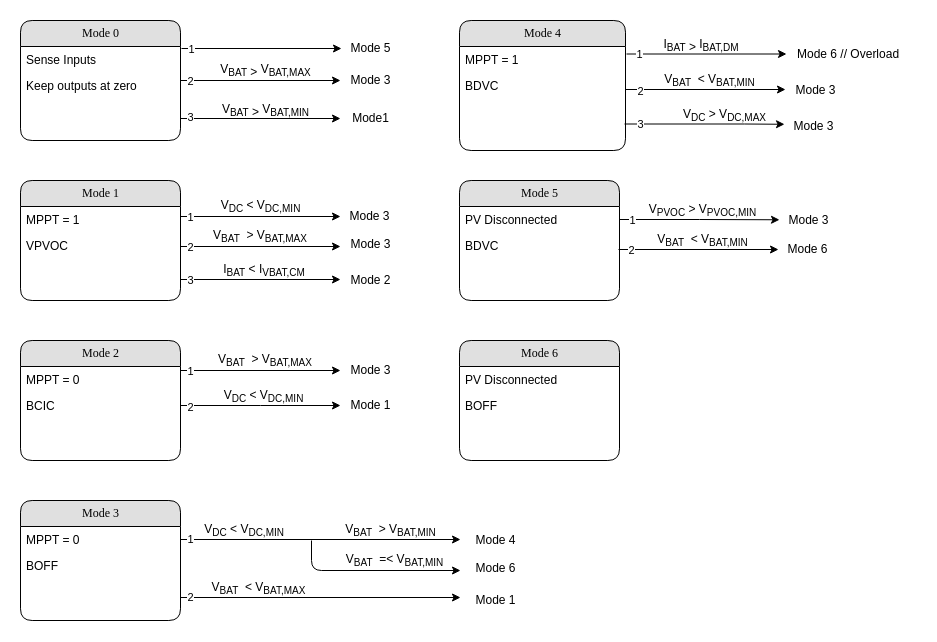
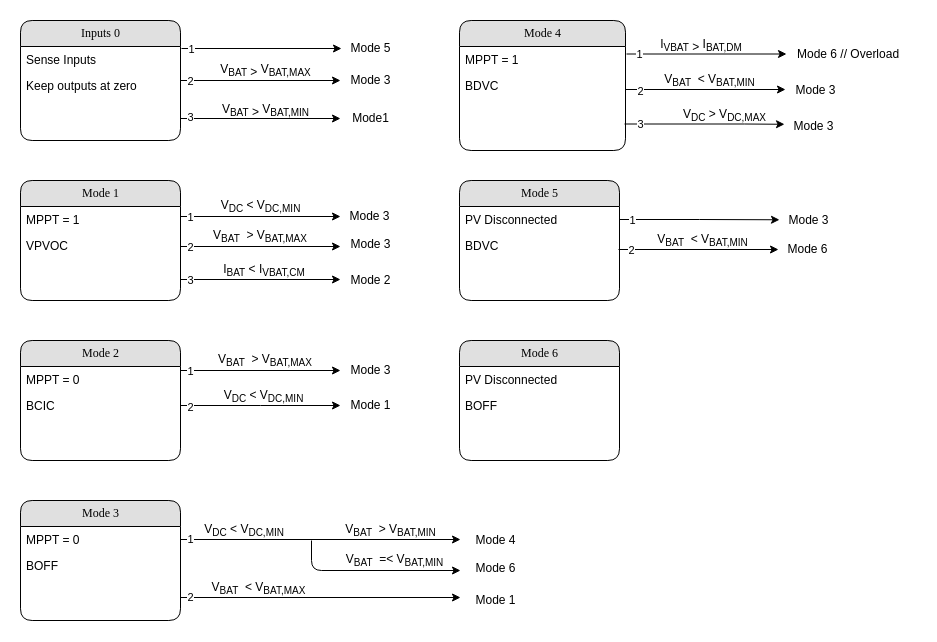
- <mxCell id="2" value="Mode 0" style="swimlane;html=1;fontStyle=0;childLayout=stackLayout;horizontal=1;startSize=26;fillColor=#e0e0e0;horizontalStack=0;resizeParent=1;resizeLast=0;collapsible=1;marginBottom=0;swimlaneFillColor=#ffffff;align=center;rounded=1;shadow=0;comic=0;labelBackgroundColor=none;strokeWidth=1;fontFamily=Verdana;fontSize=12" parent="1" vertex="1"><mxGeometry x="20" y="20" width="160" height="120" as="geometry" /></mxCell>
+ <mxCell id="2" value="Inputs 0" style="swimlane;html=1;fontStyle=0;childLayout=stackLayout;horizontal=1;startSize=26;fillColor=#e0e0e0;horizontalStack=0;resizeParent=1;resizeLast=0;collapsible=1;marginBottom=0;swimlaneFillColor=#ffffff;align=center;rounded=1;shadow=0;comic=0;labelBackgroundColor=none;strokeWidth=1;fontFamily=Verdana;fontSize=12" parent="1" vertex="1"><mxGeometry x="20" y="20" width="160" height="120" as="geometry" /></mxCell>
- <mxCell id="52" value="&lt;font style=&quot;font-size: 12px&quot;&gt;&lt;span style=&quot;background-color: transparent ; font-family: &amp;#34;arial&amp;#34;&quot;&gt;&lt;span style=&quot;vertical-align: baseline ; background-color: transparent&quot;&gt;I&lt;/span&gt;&lt;span style=&quot;background-color: transparent&quot;&gt;&lt;sub&gt;BAT&lt;/sub&gt;&lt;/span&gt;&lt;/span&gt;&lt;span style=&quot;background-color: transparent ; font-family: &amp;#34;arial&amp;#34; ; vertical-align: baseline&quot;&gt;&lt;span style=&quot;vertical-align: sub&quot;&gt;&amp;nbsp;&amp;gt;&lt;/span&gt;&lt;/span&gt;&lt;span style=&quot;background-color: transparent ; font-family: &amp;#34;arial&amp;#34;&quot;&gt;&amp;nbsp;&lt;span style=&quot;vertical-align: baseline ; background-color: transparent&quot;&gt;I&lt;/span&gt;&lt;span style=&quot;background-color: transparent&quot;&gt;&lt;sub&gt;BAT,DM&lt;/sub&gt;&lt;/span&gt;&lt;/span&gt;&lt;/font&gt;" style="text;html=1;strokeColor=none;fillColor=none;align=center;verticalAlign=middle;whiteSpace=wrap;rounded=0;" parent="1" vertex="1"><mxGeometry x="626" y="34.5" width="150" height="20" as="geometry" /></mxCell>
+ <mxCell id="52" value="&lt;font style=&quot;font-size: 12px&quot;&gt;&lt;span style=&quot;background-color: transparent ; font-family: &amp;#34;arial&amp;#34;&quot;&gt;&lt;span style=&quot;vertical-align: baseline ; background-color: transparent&quot;&gt;I&lt;/span&gt;&lt;span style=&quot;background-color: transparent&quot;&gt;&lt;sub&gt;VBAT&lt;/sub&gt;&lt;/span&gt;&lt;/span&gt;&lt;span style=&quot;background-color: transparent ; font-family: &amp;#34;arial&amp;#34; ; vertical-align: baseline&quot;&gt;&lt;span style=&quot;vertical-align: sub&quot;&gt;&amp;nbsp;&amp;gt;&lt;/span&gt;&lt;/span&gt;&lt;span style=&quot;background-color: transparent ; font-family: &amp;#34;arial&amp;#34;&quot;&gt;&amp;nbsp;&lt;span style=&quot;vertical-align: baseline ; background-color: transparent&quot;&gt;I&lt;/span&gt;&lt;span style=&quot;background-color: transparent&quot;&gt;&lt;sub&gt;BAT,DM&lt;/sub&gt;&lt;/span&gt;&lt;/span&gt;&lt;/font&gt;" style="text;html=1;strokeColor=none;fillColor=none;align=center;verticalAlign=middle;whiteSpace=wrap;rounded=0;" parent="1" vertex="1"><mxGeometry x="626" y="34.5" width="150" height="20" as="geometry" /></mxCell>
- <mxCell id="66" value="V&lt;sub&gt;PVOC&lt;/sub&gt; &amp;gt; V&lt;sub&gt;PVOC,MIN&lt;/sub&gt;" style="text;html=1;align=center;verticalAlign=middle;resizable=0;points=[];autosize=1;" parent="1" vertex="1"><mxGeometry x="642" y="200" width="120" height="20" as="geometry" /></mxCell>
